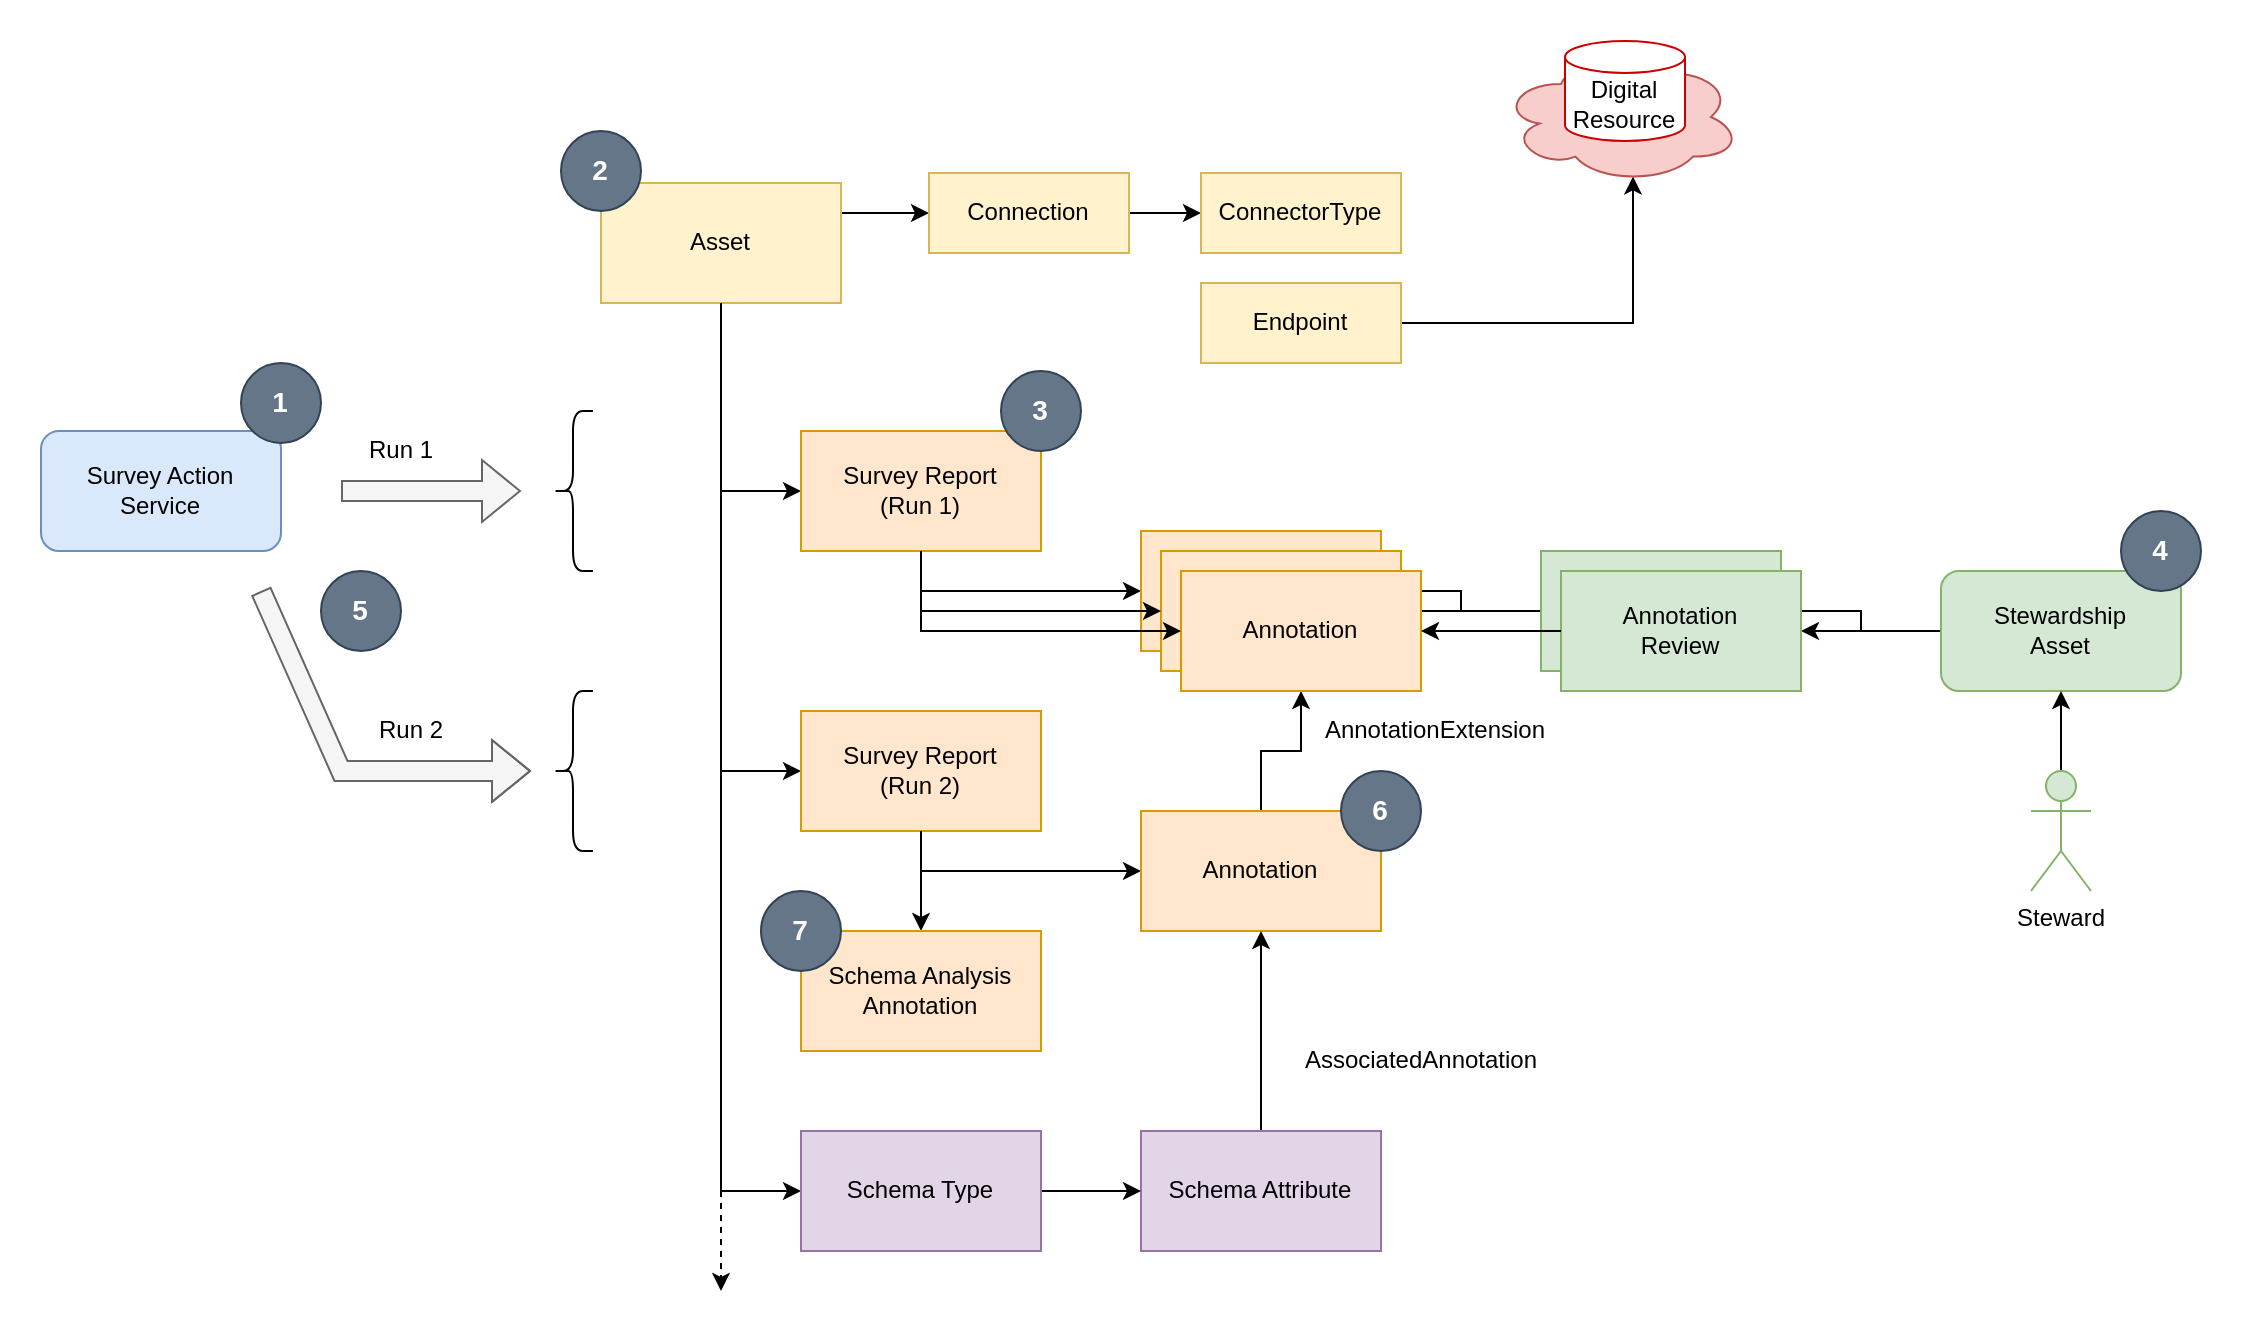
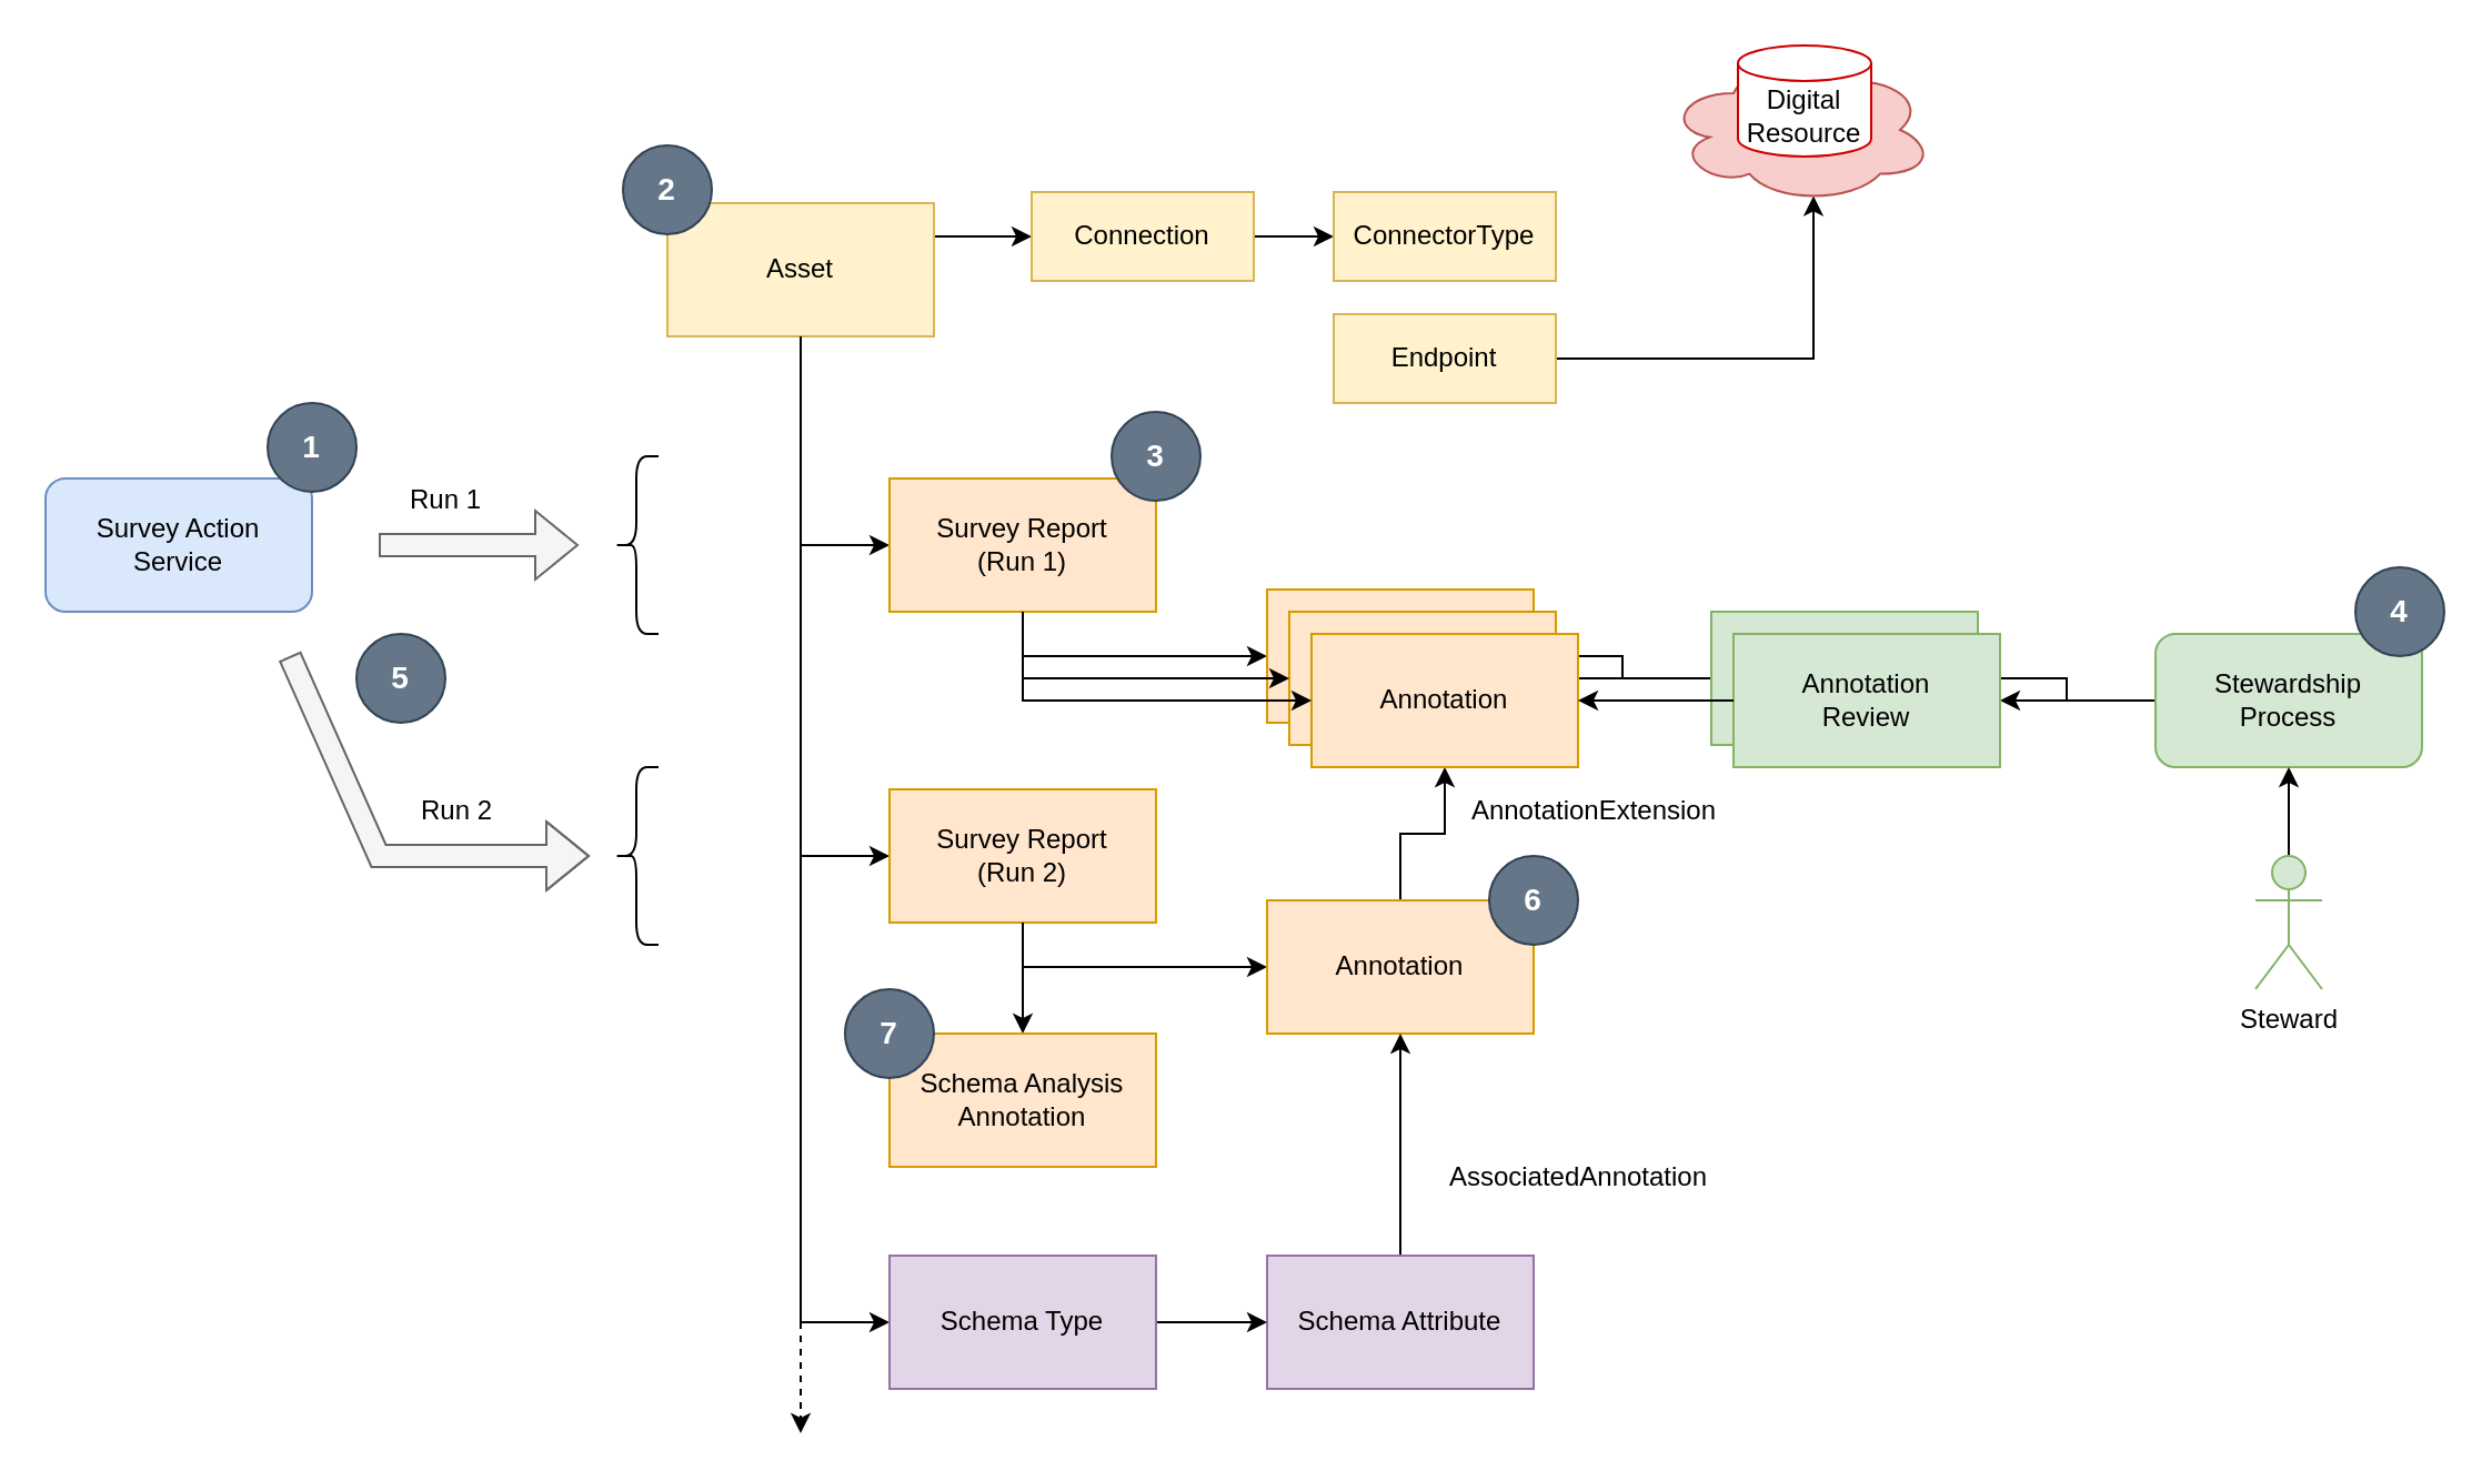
- <mxCell id="30" value="Stewardship&lt;br&gt;Asset" style="rounded=1;whiteSpace=wrap;html=1;fillColor=#d5e8d4;strokeColor=#82b366;" parent="1" vertex="1"><mxGeometry x="970" y="285" width="120" height="60" as="geometry" /></mxCell>
+ <mxCell id="30" value="Stewardship&lt;br&gt;Process" style="rounded=1;whiteSpace=wrap;html=1;fillColor=#d5e8d4;strokeColor=#82b366;" parent="1" vertex="1"><mxGeometry x="970" y="285" width="120" height="60" as="geometry" /></mxCell>
